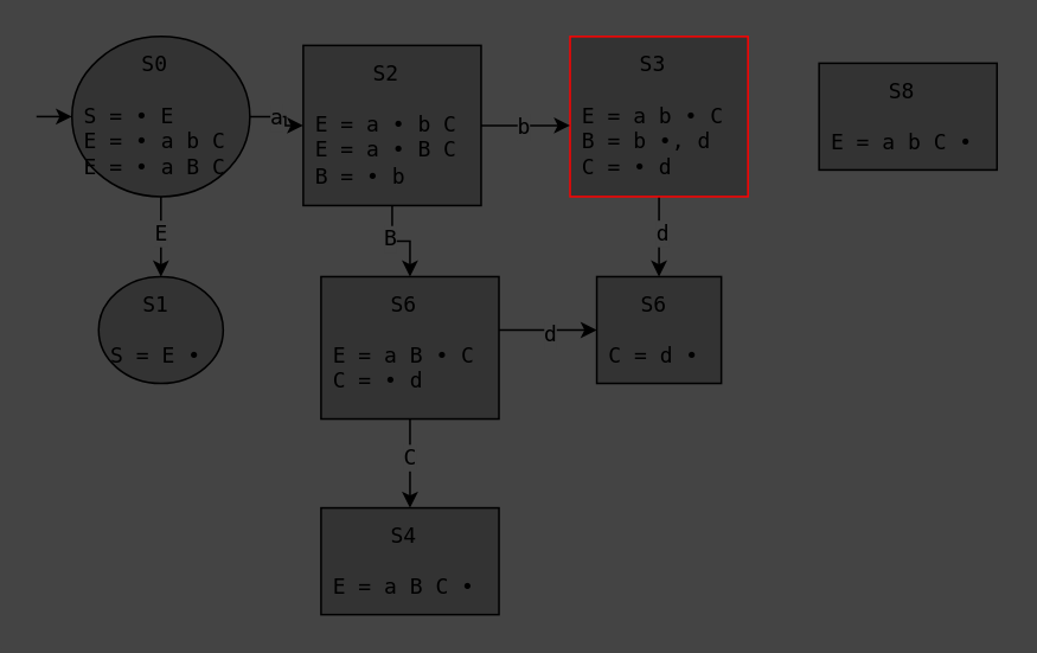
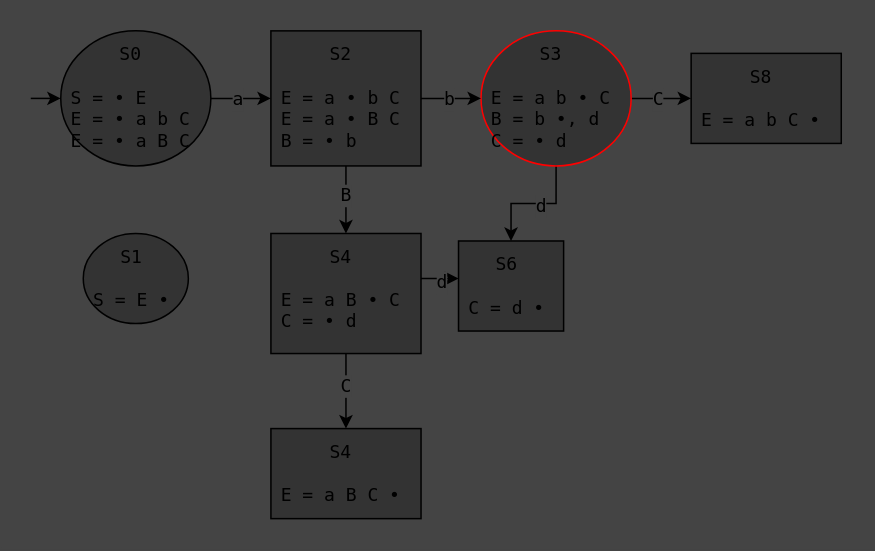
- <mxCell id="17" value="&lt;div style=&quot;text-align: center;&quot;&gt;&lt;div&gt;S3&lt;/div&gt;&lt;div style=&quot;text-align: left;&quot;&gt;&lt;br&gt;&lt;/div&gt;&lt;span style=&quot;text-align: left;&quot;&gt;E = a b • C&lt;/span&gt;&lt;div style=&quot;text-align: left;&quot;&gt;B = b&amp;nbsp;&lt;span style=&quot;background-color: initial;&quot;&gt;•, d&lt;/span&gt;&lt;/div&gt;&lt;div style=&quot;text-align: left;&quot;&gt;&lt;span style=&quot;background-color: initial;&quot;&gt;C =&amp;nbsp;&lt;/span&gt;&lt;span style=&quot;background-color: initial;&quot;&gt;• d&lt;/span&gt;&lt;/div&gt;&lt;/div&gt;" style="rounded=0;whiteSpace=wrap;html=1;fontFamily=monospace;align=left;spacing=7;verticalAlign=top;spacingTop=-3;fillColor=#333333;strokeColor=#FF0000;" parent="1" vertex="1"><mxGeometry x="320" y="20" width="100.02" height="90" as="geometry" /></mxCell>
+ <mxCell id="17" value="&lt;div style=&quot;text-align: center;&quot;&gt;&lt;div&gt;S3&lt;/div&gt;&lt;div style=&quot;text-align: left;&quot;&gt;&lt;br&gt;&lt;/div&gt;&lt;span style=&quot;text-align: left;&quot;&gt;E = a b • C&lt;/span&gt;&lt;div style=&quot;text-align: left;&quot;&gt;B = b&amp;nbsp;&lt;span style=&quot;background-color: initial;&quot;&gt;•, d&lt;/span&gt;&lt;/div&gt;&lt;div style=&quot;text-align: left;&quot;&gt;&lt;span style=&quot;background-color: initial;&quot;&gt;C =&amp;nbsp;&lt;/span&gt;&lt;span style=&quot;background-color: initial;&quot;&gt;• d&lt;/span&gt;&lt;/div&gt;&lt;/div&gt;" style="ellipse;whiteSpace=wrap;html=1;fontFamily=monospace;align=left;spacing=7;verticalAlign=top;spacingTop=-3;fillColor=#333333;strokeColor=#FF0000;" parent="1" vertex="1"><mxGeometry x="320" y="20" width="100.02" height="90" as="geometry" /></mxCell>
+ <mxCell id="13" style="edgeStyle=orthogonalEdgeStyle;rounded=0;orthogonalLoop=1;jettySize=auto;html=1;" parent="1" source="17" target="23" edge="1"><mxGeometry relative="1" as="geometry" /></mxCell>
+ <mxCell id="14" value="C" style="edgeLabel;html=1;align=center;verticalAlign=middle;resizable=0;points=[];rounded=0;strokeColor=default;spacing=10;fontFamily=monospace;fontSize=12;fontColor=default;labelBackgroundColor=#444444;fillColor=default;gradientColor=none;" parent="13" vertex="1" connectable="0"><mxGeometry x="-0.151" y="-2" relative="1" as="geometry"><mxPoint y="-2" as="offset" /></mxGeometry></mxCell>
- <mxCell id="22" value="&lt;div style=&quot;text-align: center;&quot;&gt;S2&lt;/div&gt;&lt;div&gt;&lt;br&gt;&lt;/div&gt;E = a • b C&lt;div&gt;E = a&amp;nbsp;&lt;span style=&quot;background-color: initial;&quot;&gt;•&lt;/span&gt;&lt;span style=&quot;background-color: initial;&quot;&gt;&amp;nbsp;B C&lt;/span&gt;&lt;/div&gt;&lt;div&gt;B =&amp;nbsp;&lt;span style=&quot;background-color: initial;&quot;&gt;•&lt;/span&gt;&lt;span style=&quot;background-color: initial;&quot;&gt;&amp;nbsp;b&lt;/span&gt;&lt;/div&gt;" style="rounded=0;whiteSpace=wrap;html=1;fontFamily=monospace;align=left;spacing=7;verticalAlign=top;spacingTop=-3;fillColor=#333333;" parent="1" vertex="1"><mxGeometry x="170" y="25" width="100" height="90" as="geometry" /></mxCell>
+ <mxCell id="22" value="&lt;div style=&quot;text-align: center;&quot;&gt;S2&lt;/div&gt;&lt;div&gt;&lt;br&gt;&lt;/div&gt;E = a • b C&lt;div&gt;E = a&amp;nbsp;&lt;span style=&quot;background-color: initial;&quot;&gt;•&lt;/span&gt;&lt;span style=&quot;background-color: initial;&quot;&gt;&amp;nbsp;B C&lt;/span&gt;&lt;/div&gt;&lt;div&gt;B =&amp;nbsp;&lt;span style=&quot;background-color: initial;&quot;&gt;•&lt;/span&gt;&lt;span style=&quot;background-color: initial;&quot;&gt;&amp;nbsp;b&lt;/span&gt;&lt;/div&gt;" style="rounded=0;whiteSpace=wrap;html=1;fontFamily=monospace;align=left;spacing=7;verticalAlign=top;spacingTop=-3;fillColor=#333333;" parent="1" vertex="1"><mxGeometry x="180" y="20" width="100" height="90" as="geometry" /></mxCell>
- <mxCell id="4" style="edgeStyle=orthogonalEdgeStyle;rounded=0;orthogonalLoop=1;jettySize=auto;html=1;fontFamily=monospace;fontSize=12;fontColor=default;" parent="1" source="6" target="7" edge="1"><mxGeometry relative="1" as="geometry" /></mxCell>
- <mxCell id="5" value="E" style="edgeLabel;html=1;align=center;verticalAlign=middle;resizable=0;points=[];rounded=0;strokeColor=default;spacing=10;fontFamily=monospace;fontSize=12;fontColor=default;fillColor=default;labelBackgroundColor=#444444;" parent="4" vertex="1" connectable="0"><mxGeometry x="0.259" y="-1" relative="1" as="geometry"><mxPoint x="1" y="-8" as="offset" /></mxGeometry></mxCell>
- <mxCell id="25" value="&lt;div style=&quot;text-align: center;&quot;&gt;S6&lt;/div&gt;&lt;div&gt;&lt;br&gt;&lt;/div&gt;&lt;div&gt;C = d&amp;nbsp;&lt;span style=&quot;background-color: initial;&quot;&gt;•&lt;/span&gt;&lt;br&gt;&lt;/div&gt;" style="rounded=0;whiteSpace=wrap;html=1;fontFamily=monospace;align=left;spacing=7;verticalAlign=top;spacingTop=-3;fillColor=#333333;" parent="1" vertex="1"><mxGeometry x="335.01" y="155" width="70.02" height="60" as="geometry" /></mxCell>
+ <mxCell id="25" value="&lt;div style=&quot;text-align: center;&quot;&gt;S6&lt;/div&gt;&lt;div&gt;&lt;br&gt;&lt;/div&gt;&lt;div&gt;C = d&amp;nbsp;&lt;span style=&quot;background-color: initial;&quot;&gt;•&lt;/span&gt;&lt;br&gt;&lt;/div&gt;" style="rounded=0;whiteSpace=wrap;html=1;fontFamily=monospace;align=left;spacing=7;verticalAlign=top;spacingTop=-3;fillColor=#333333;" parent="1" vertex="1"><mxGeometry x="305.01" y="160" width="70.02" height="60" as="geometry" /></mxCell>
- <mxCell id="12" value="&lt;div style=&quot;text-align: center;&quot;&gt;S6&lt;/div&gt;&lt;div&gt;&lt;br&gt;&lt;/div&gt;&lt;div&gt;E = a B • C&lt;/div&gt;&lt;div&gt;C =&amp;nbsp;&lt;span style=&quot;background-color: initial;&quot;&gt;• d&lt;/span&gt;&lt;/div&gt;" style="rounded=0;whiteSpace=wrap;html=1;fontFamily=monospace;align=left;spacing=7;verticalAlign=top;spacingTop=-3;fillColor=#333333;" parent="1" vertex="1"><mxGeometry x="180.01" y="155" width="100" height="80" as="geometry" /></mxCell>
+ <mxCell id="12" value="&lt;div style=&quot;text-align: center;&quot;&gt;S4&lt;/div&gt;&lt;div&gt;&lt;br&gt;&lt;/div&gt;&lt;div&gt;E = a B • C&lt;/div&gt;&lt;div&gt;C =&amp;nbsp;&lt;span style=&quot;background-color: initial;&quot;&gt;• d&lt;/span&gt;&lt;/div&gt;" style="rounded=0;whiteSpace=wrap;html=1;fontFamily=monospace;align=left;spacing=7;verticalAlign=top;spacingTop=-3;fillColor=#333333;" parent="1" vertex="1"><mxGeometry x="180.01" y="155" width="100" height="80" as="geometry" /></mxCell>
